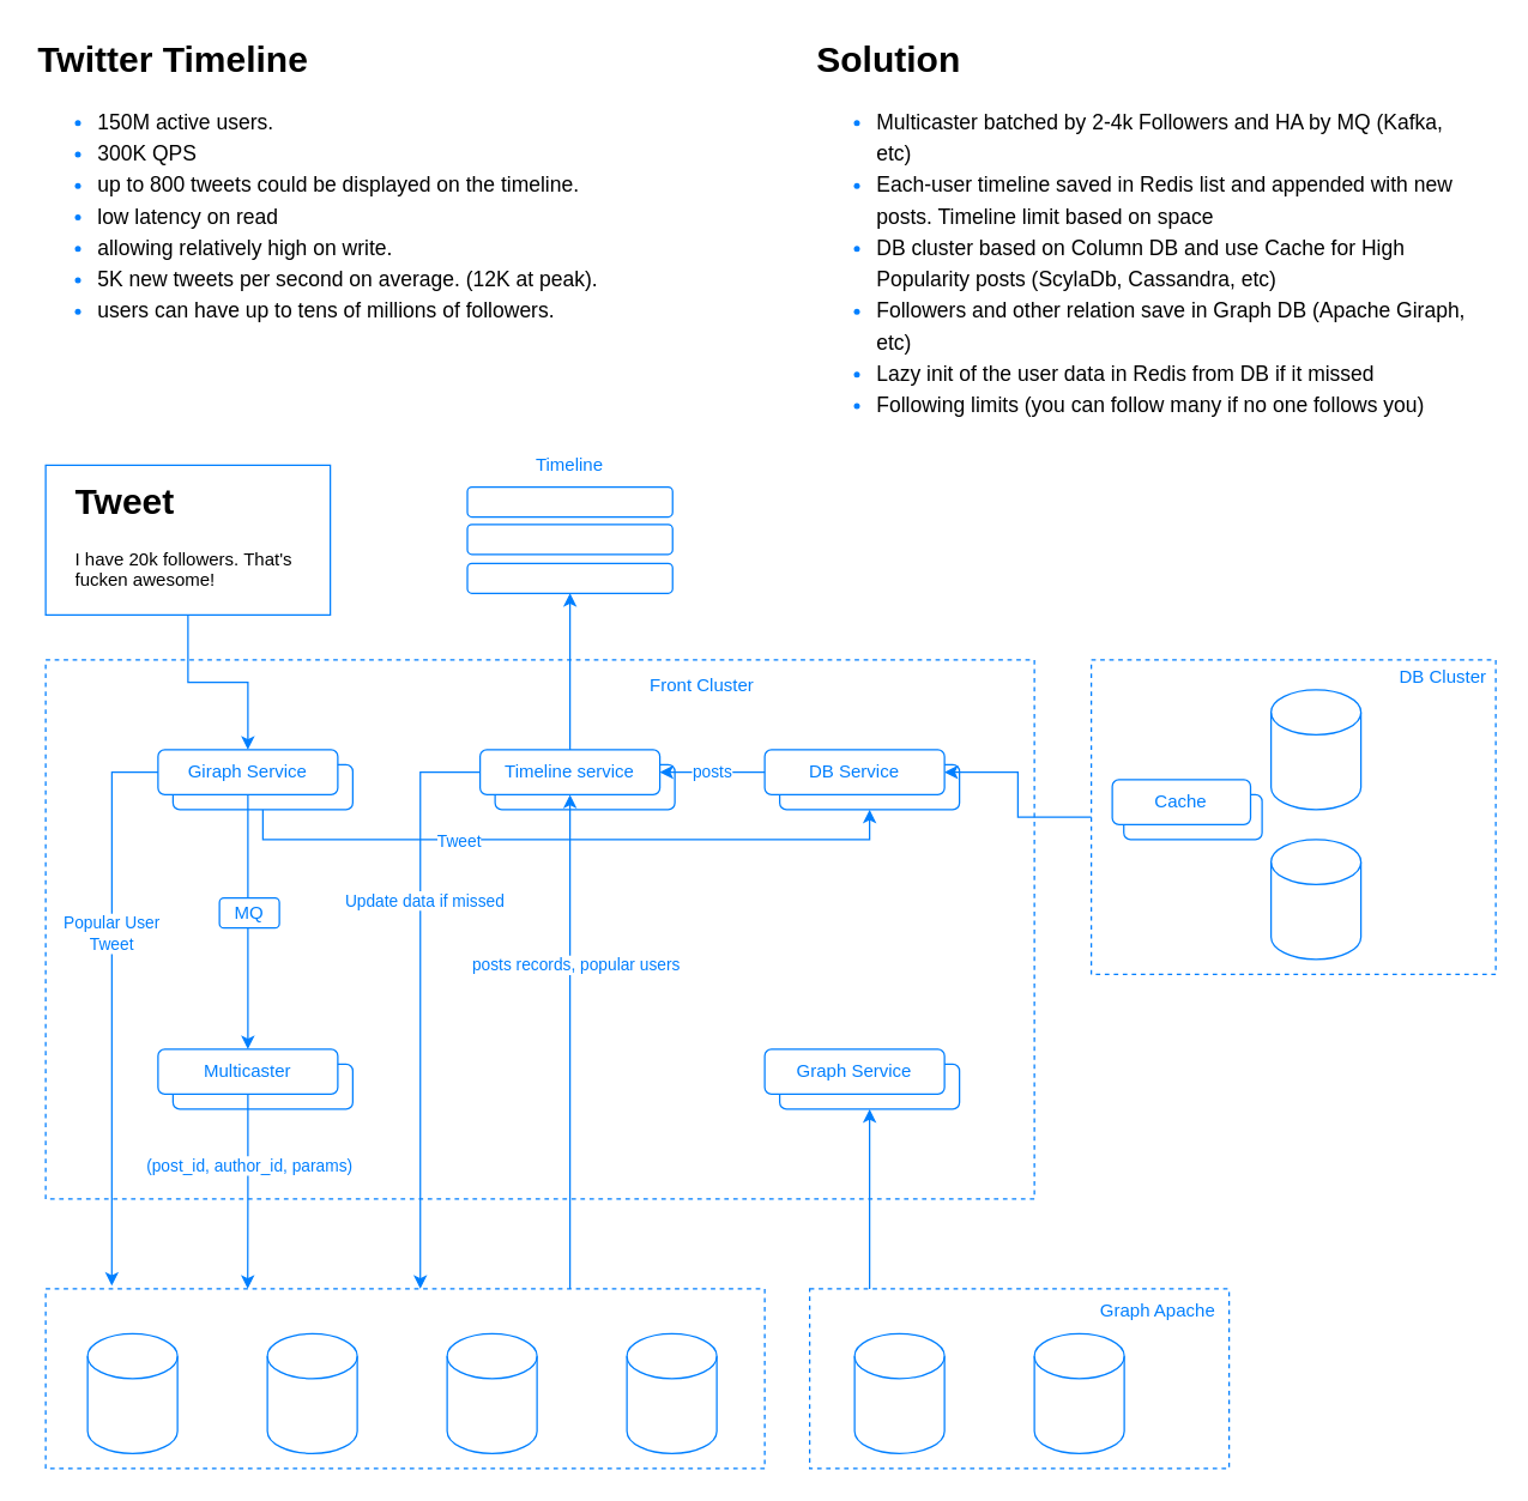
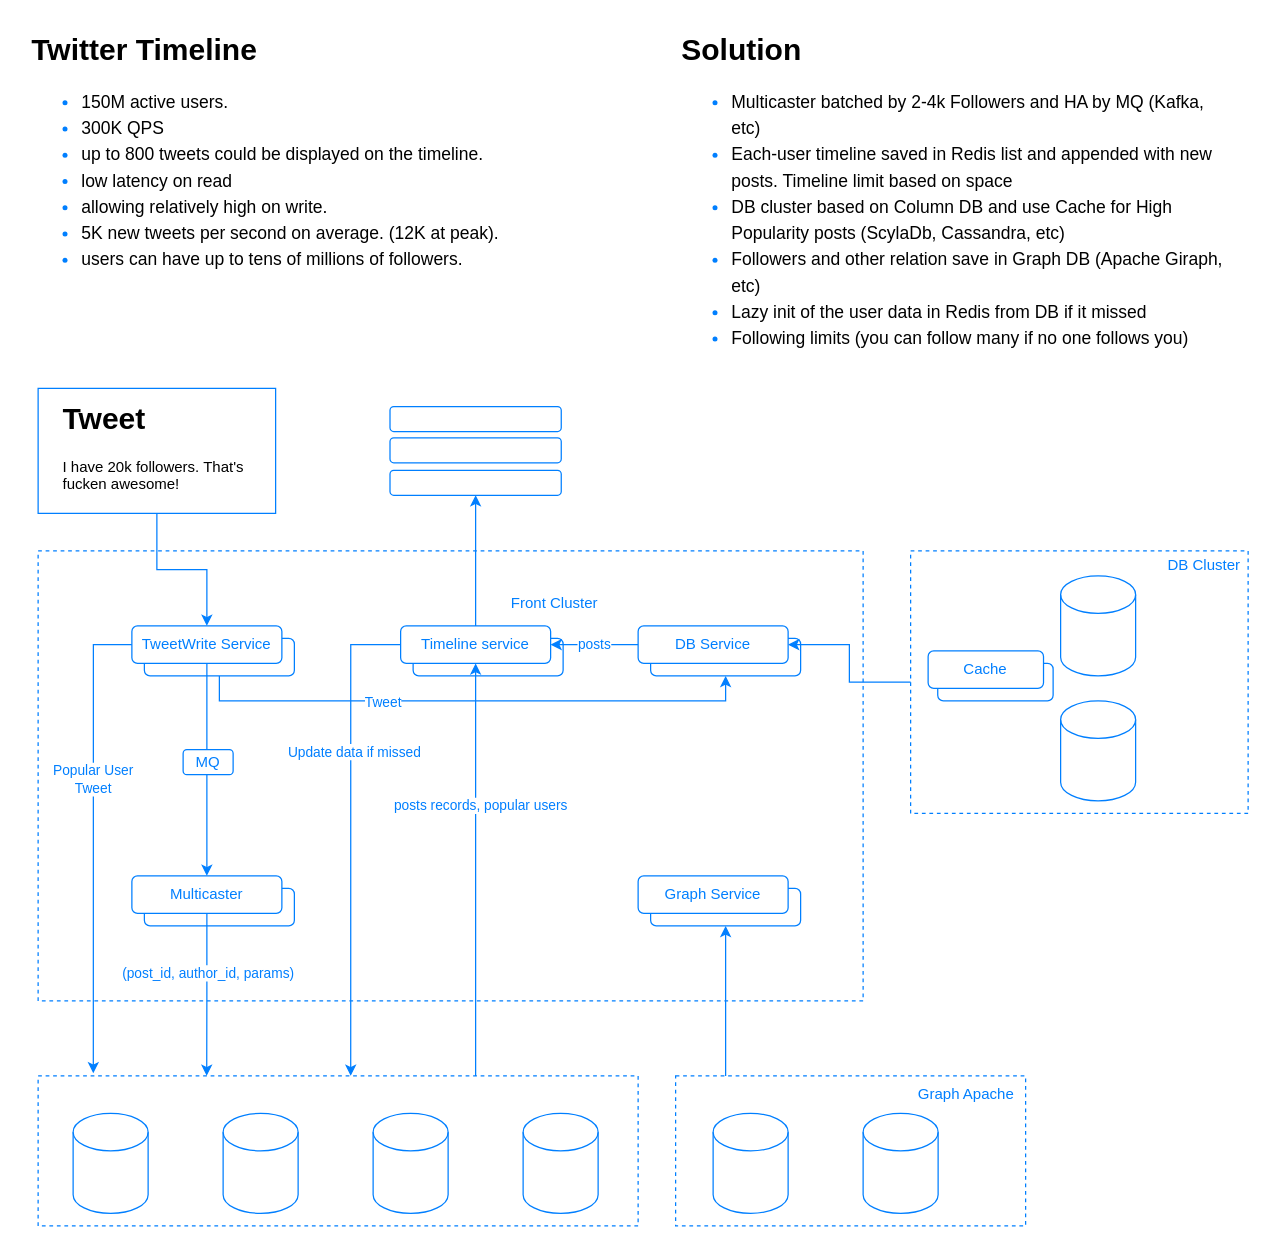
- <mxCell id="39" value="Timeline" style="text;html=1;strokeColor=none;fillColor=none;align=center;verticalAlign=middle;whiteSpace=wrap;rounded=0;fontColor=#007FFF;" vertex="1" parent="1"><mxGeometry x="360" y="300" width="40" height="20" as="geometry" /></mxCell>
- <mxCell id="16" value="Front Cluster" style="text;html=1;strokeColor=none;fillColor=none;align=right;verticalAlign=middle;whiteSpace=wrap;rounded=0;fontColor=#007FFF;" vertex="1" parent="1"><mxGeometry x="395" y="447" width="110" height="20" as="geometry" /></mxCell>
+ <mxCell id="16" value="Front Cluster" style="text;html=1;strokeColor=none;fillColor=none;align=right;verticalAlign=middle;whiteSpace=wrap;rounded=0;fontColor=#007FFF;" vertex="1" parent="1"><mxGeometry x="370" y="472" width="110" height="20" as="geometry" /></mxCell>
- <mxCell id="15" value="Giraph Service" style="rounded=1;whiteSpace=wrap;html=1;strokeColor=#007FFF;fontColor=#007FFF;" vertex="1" parent="13"><mxGeometry width="120" height="30" as="geometry" /></mxCell>
+ <mxCell id="15" value="TweetWrite Service" style="rounded=1;whiteSpace=wrap;html=1;strokeColor=#007FFF;fontColor=#007FFF;" vertex="1" parent="13"><mxGeometry width="120" height="30" as="geometry" /></mxCell>
